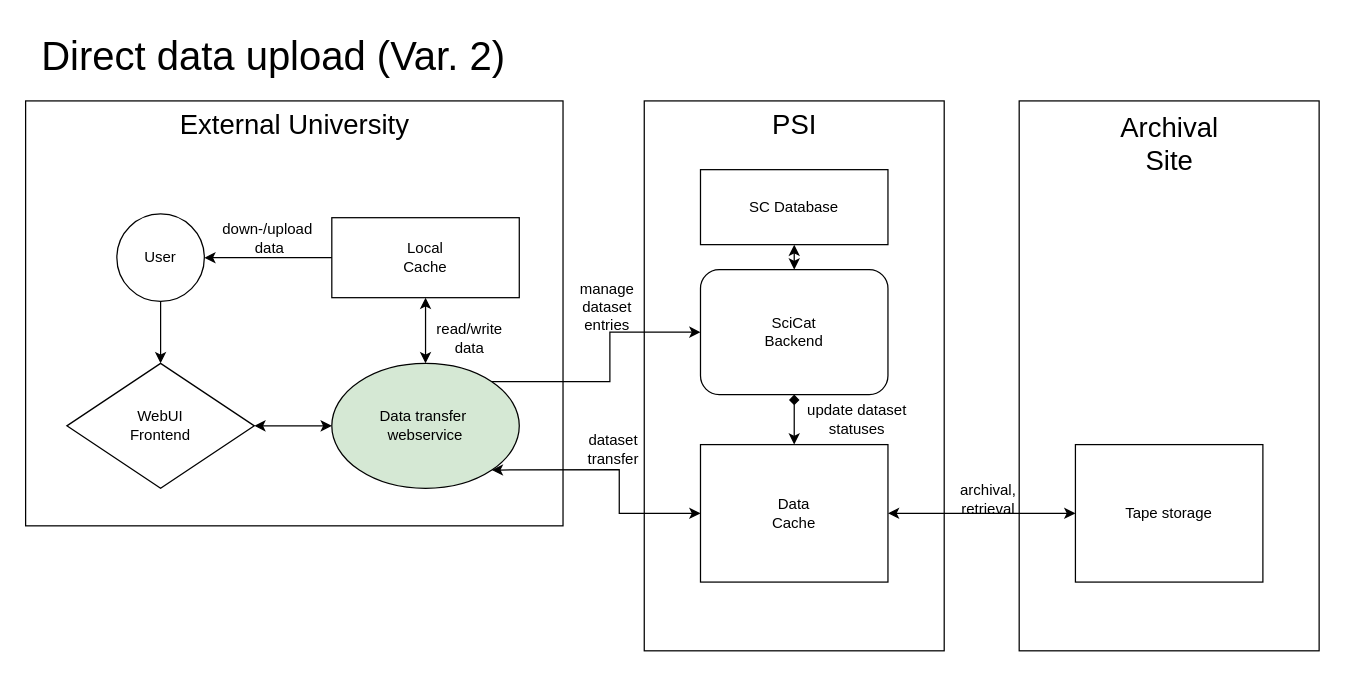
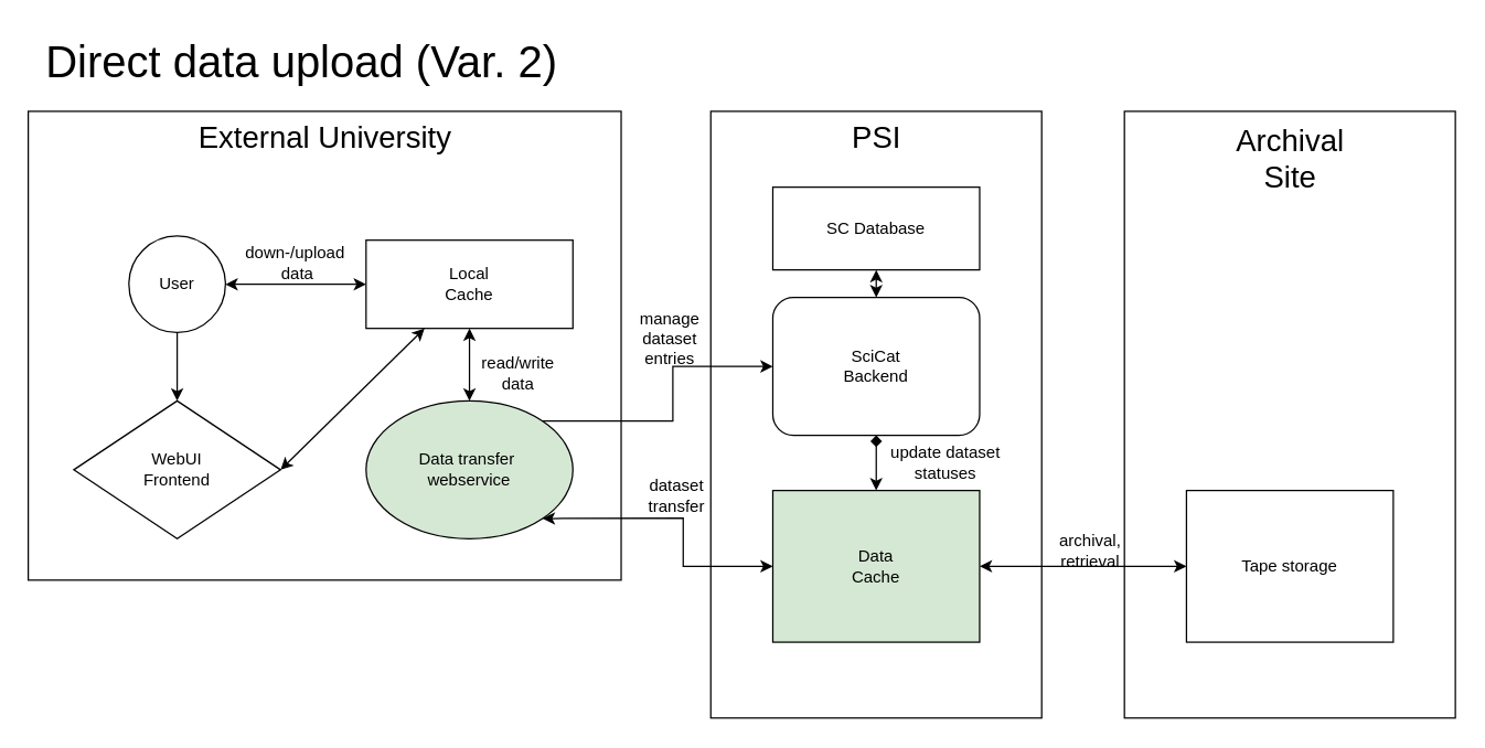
- <mxCell id="31" value="" style="endArrow=none;startArrow=classic;html=1;rounded=0;exitX=1;exitY=0.5;exitDx=0;exitDy=0;entryX=0;entryY=0.5;entryDx=0;entryDy=0;" parent="1" source="5" target="30" edge="1"><mxGeometry width="50" height="50" relative="1" as="geometry"><mxPoint x="185" y="237.44" as="sourcePoint" /><mxPoint x="235" y="187.44" as="targetPoint" /></mxGeometry></mxCell>
+ <mxCell id="31" value="" style="endArrow=classic;startArrow=classic;html=1;rounded=0;exitX=1;exitY=0.5;exitDx=0;exitDy=0;entryX=0;entryY=0.5;entryDx=0;entryDy=0;" parent="1" source="5" target="30" edge="1"><mxGeometry width="50" height="50" relative="1" as="geometry"><mxPoint x="185" y="237.44" as="sourcePoint" /><mxPoint x="235" y="187.44" as="targetPoint" /></mxGeometry></mxCell>
- <mxCell id="10" value="" style="endArrow=classic;startArrow=classic;html=1;rounded=0;exitX=1;exitY=0.5;exitDx=0;exitDy=0;entryX=0;entryY=0.5;entryDx=0;entryDy=0;" parent="1" source="9" target="8" edge="1"><mxGeometry width="50" height="50" relative="1" as="geometry"><mxPoint x="385" y="360" as="sourcePoint" /><mxPoint x="435" y="310" as="targetPoint" /></mxGeometry></mxCell>
+ <mxCell id="10" value="" style="endArrow=classic;startArrow=classic;html=1;rounded=0;exitX=1;exitY=0.5;exitDx=0;exitDy=0;" parent="1" source="9" target="30" edge="1"><mxGeometry width="50" height="50" relative="1" as="geometry"><mxPoint x="385" y="360" as="sourcePoint" /><mxPoint x="435" y="310" as="targetPoint" /></mxGeometry></mxCell>
- <mxCell id="18" value="Data&lt;br&gt;&lt;div&gt;Cache&lt;/div&gt;" style="rounded=0;whiteSpace=wrap;html=1;" parent="1" vertex="1"><mxGeometry x="560" y="355" width="150" height="110" as="geometry" /></mxCell>
+ <mxCell id="18" value="Data&lt;br&gt;&lt;div&gt;Cache&lt;/div&gt;" style="rounded=0;whiteSpace=wrap;html=1;fillColor=#d5e8d4;" parent="1" vertex="1"><mxGeometry x="560" y="355" width="150" height="110" as="geometry" /></mxCell>
